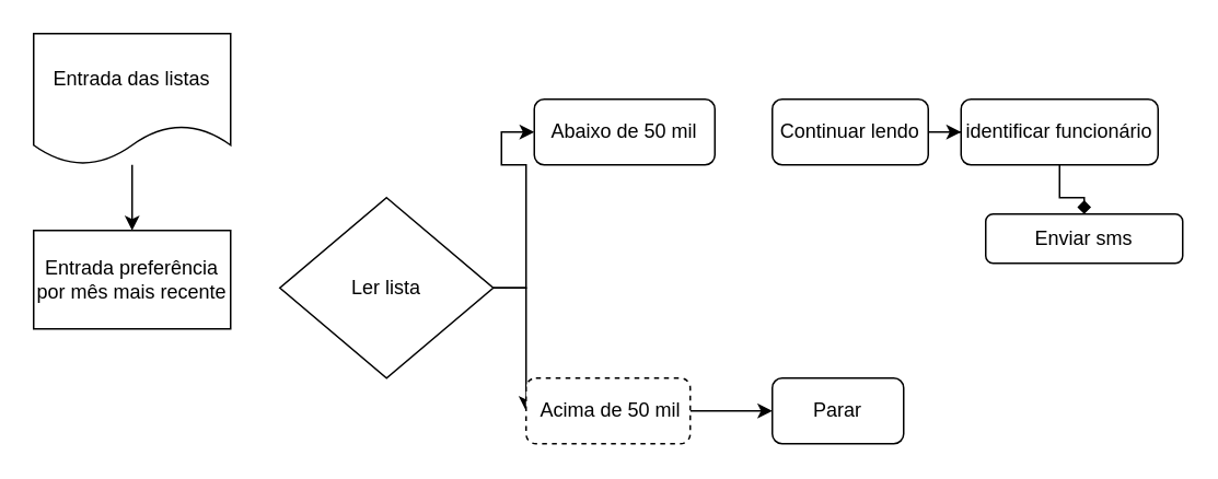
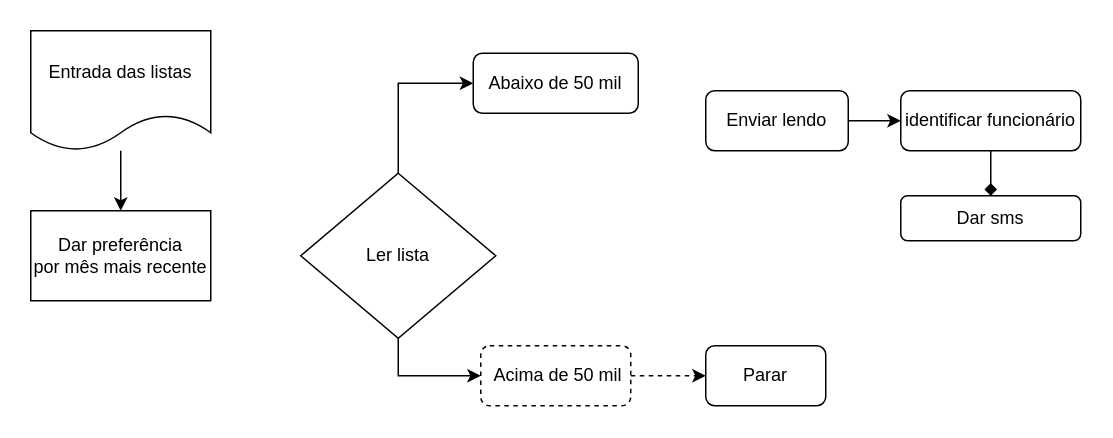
- <mxCell id="10" value="Abaixo de 50 mil" style="rounded=1;whiteSpace=wrap;html=1;" vertex="1" parent="1"><mxGeometry x="325" y="60" width="110" height="40" as="geometry" /></mxCell>
+ <mxCell id="10" value="Abaixo de 50 mil" style="rounded=1;whiteSpace=wrap;html=1;" vertex="1" parent="1"><mxGeometry x="315" y="35" width="110" height="40" as="geometry" /></mxCell>
- <mxCell id="13" value="Continuar lendo" style="whiteSpace=wrap;html=1;rounded=1;" vertex="1" parent="1"><mxGeometry x="470" y="60" width="95" height="40" as="geometry" /></mxCell>
+ <mxCell id="13" value="Enviar lendo" style="whiteSpace=wrap;html=1;rounded=1;" vertex="1" parent="1"><mxGeometry x="470" y="60" width="95" height="40" as="geometry" /></mxCell>
- <mxCell id="15" value="identificar funcionário" style="whiteSpace=wrap;html=1;rounded=1;" vertex="1" parent="1"><mxGeometry x="585" y="60" width="120" height="40" as="geometry" /></mxCell>
+ <mxCell id="15" value="identificar funcionário" style="whiteSpace=wrap;html=1;rounded=1;" vertex="1" parent="1"><mxGeometry x="600" y="60" width="120" height="40" as="geometry" /></mxCell>
- <mxCell id="16" value="Enviar sms" style="whiteSpace=wrap;html=1;rounded=1;" vertex="1" parent="1"><mxGeometry x="600" y="130" width="120" height="30" as="geometry" /></mxCell>
+ <mxCell id="16" value="Dar sms" style="whiteSpace=wrap;html=1;rounded=1;" vertex="1" parent="1"><mxGeometry x="600" y="130" width="120" height="30" as="geometry" /></mxCell>
- <mxCell id="7" value="&lt;span&gt;Entrada preferência&lt;/span&gt;&lt;br&gt;&lt;span&gt;por mês mais recente&lt;/span&gt;" style="rounded=0;whiteSpace=wrap;html=1;" vertex="1" parent="1"><mxGeometry x="20" y="140" width="120" height="60" as="geometry" /></mxCell>
+ <mxCell id="7" value="&lt;span&gt;Dar preferência&lt;/span&gt;&lt;br&gt;&lt;span&gt;por mês mais recente&lt;/span&gt;" style="rounded=0;whiteSpace=wrap;html=1;" vertex="1" parent="1"><mxGeometry x="20" y="140" width="120" height="60" as="geometry" /></mxCell>
- <mxCell id="4" value="Ler lista" style="rhombus;whiteSpace=wrap;html=1;rounded=0;" vertex="1" parent="1"><mxGeometry x="170" y="120" width="130" height="110" as="geometry" /></mxCell>
+ <mxCell id="4" value="Ler lista" style="rhombus;whiteSpace=wrap;html=1;rounded=0;" vertex="1" parent="1"><mxGeometry x="200" y="115" width="130" height="110" as="geometry" /></mxCell>
- <mxCell id="5" value="" style="edgeStyle=orthogonalEdgeStyle;rounded=0;orthogonalLoop=1;jettySize=auto;html=1;" edge="1" parent="1" source="6" target="11"><mxGeometry relative="1" as="geometry" /></mxCell>
+ <mxCell id="5" value="" style="edgeStyle=orthogonalEdgeStyle;rounded=0;orthogonalLoop=1;jettySize=auto;html=1;dashed=1;" edge="1" parent="1" source="6" target="11"><mxGeometry relative="1" as="geometry" /></mxCell>
